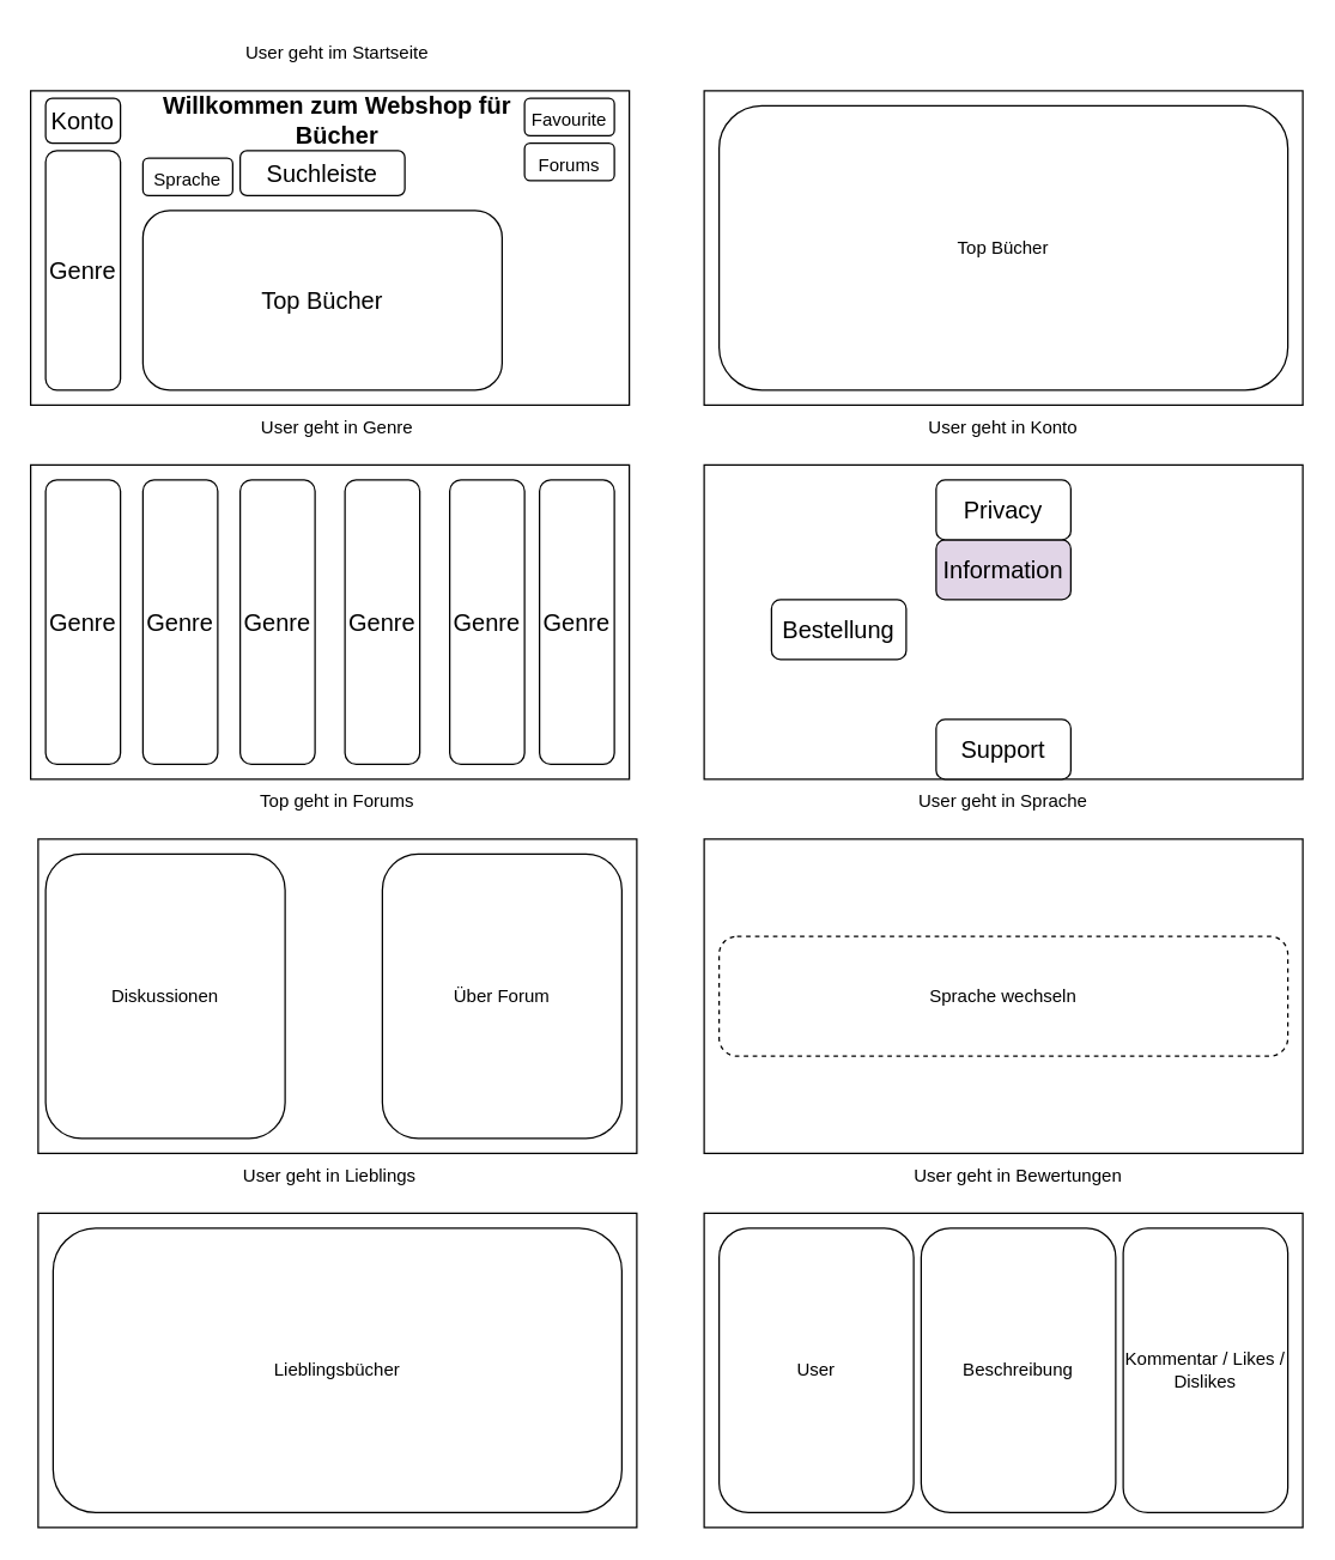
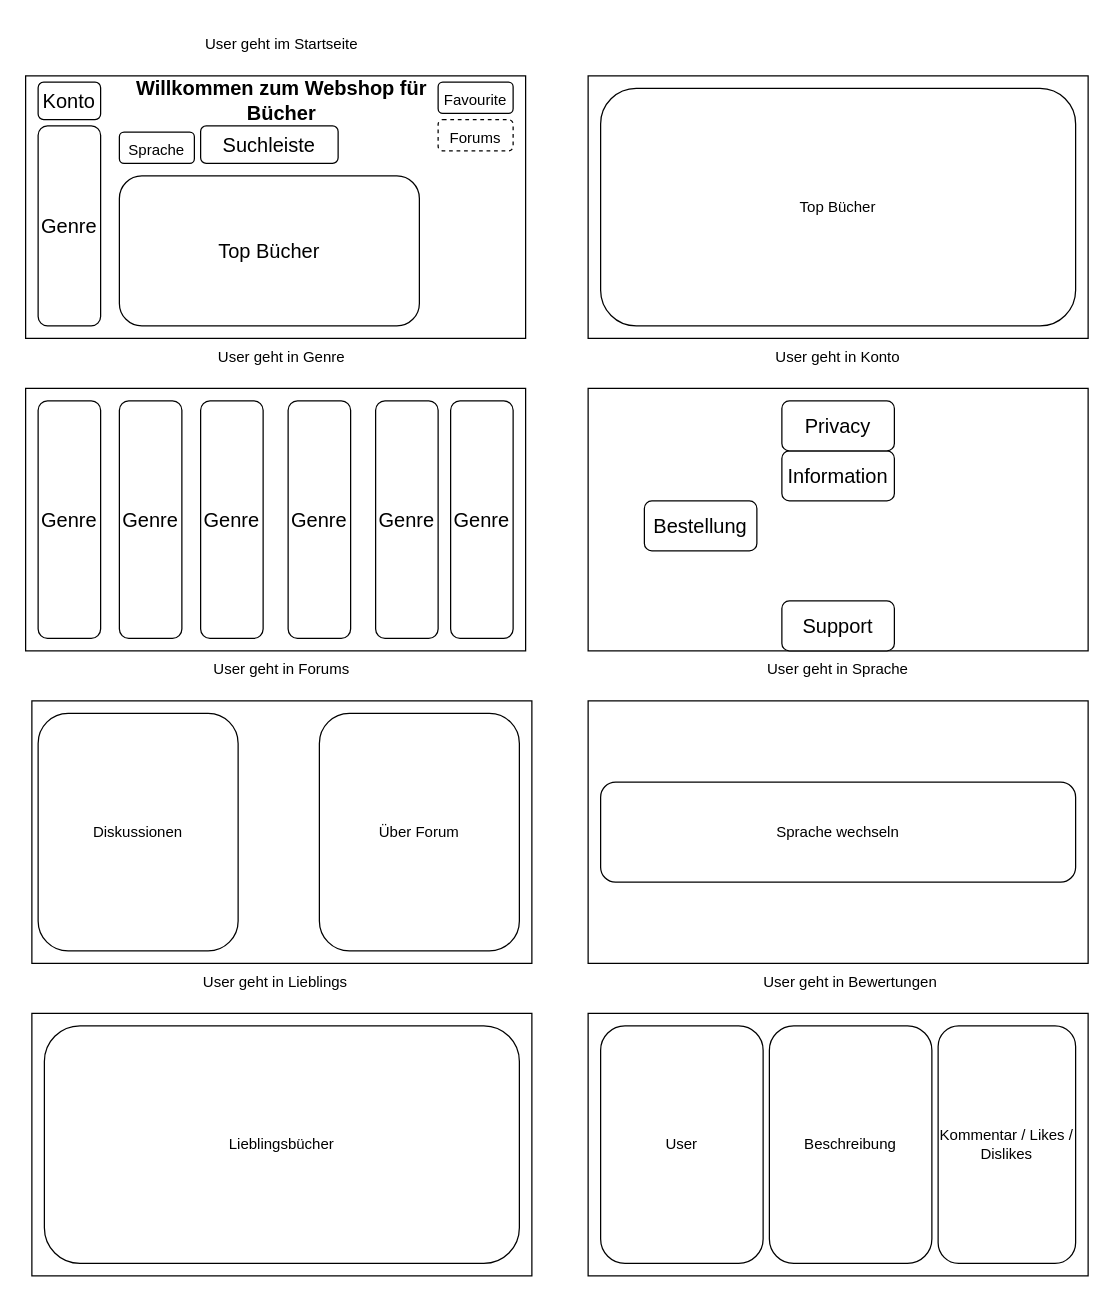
- <mxCell id="9" value="&lt;font style=&quot;font-size: 12px;&quot;&gt;Forums&lt;/font&gt;" style="rounded=1;whiteSpace=wrap;html=1;fontSize=16;" parent="1" vertex="1"><mxGeometry x="350" y="95" width="60" height="25" as="geometry" /></mxCell>
+ <mxCell id="9" value="&lt;font style=&quot;font-size: 12px;&quot;&gt;Forums&lt;/font&gt;" style="rounded=1;whiteSpace=wrap;html=1;fontSize=16;dashed=1;" parent="1" vertex="1"><mxGeometry x="350" y="95" width="60" height="25" as="geometry" /></mxCell>
- <mxCell id="24" value="Information" style="rounded=1;whiteSpace=wrap;html=1;fontSize=16;fillColor=#e1d5e7;" parent="1" vertex="1"><mxGeometry x="625" y="360" width="90" height="40" as="geometry" /></mxCell>
+ <mxCell id="24" value="Information" style="rounded=1;whiteSpace=wrap;html=1;fontSize=16;" parent="1" vertex="1"><mxGeometry x="625" y="360" width="90" height="40" as="geometry" /></mxCell>
- <mxCell id="29" value="Top geht in Forums" style="text;html=1;strokeColor=none;fillColor=none;align=center;verticalAlign=middle;whiteSpace=wrap;rounded=0;fontSize=12;" parent="1" vertex="1"><mxGeometry x="85" y="520" width="280" height="30" as="geometry" /></mxCell>
+ <mxCell id="29" value="User geht in Forums" style="text;html=1;strokeColor=none;fillColor=none;align=center;verticalAlign=middle;whiteSpace=wrap;rounded=0;fontSize=12;" parent="1" vertex="1"><mxGeometry x="85" y="520" width="280" height="30" as="geometry" /></mxCell>
- <mxCell id="39" value="Sprache wechseln" style="rounded=1;whiteSpace=wrap;html=1;fontSize=12;dashed=1;" parent="1" vertex="1"><mxGeometry x="480" y="625" width="380" height="80" as="geometry" /></mxCell>
+ <mxCell id="39" value="Sprache wechseln" style="rounded=1;whiteSpace=wrap;html=1;fontSize=12;" parent="1" vertex="1"><mxGeometry x="480" y="625" width="380" height="80" as="geometry" /></mxCell>
